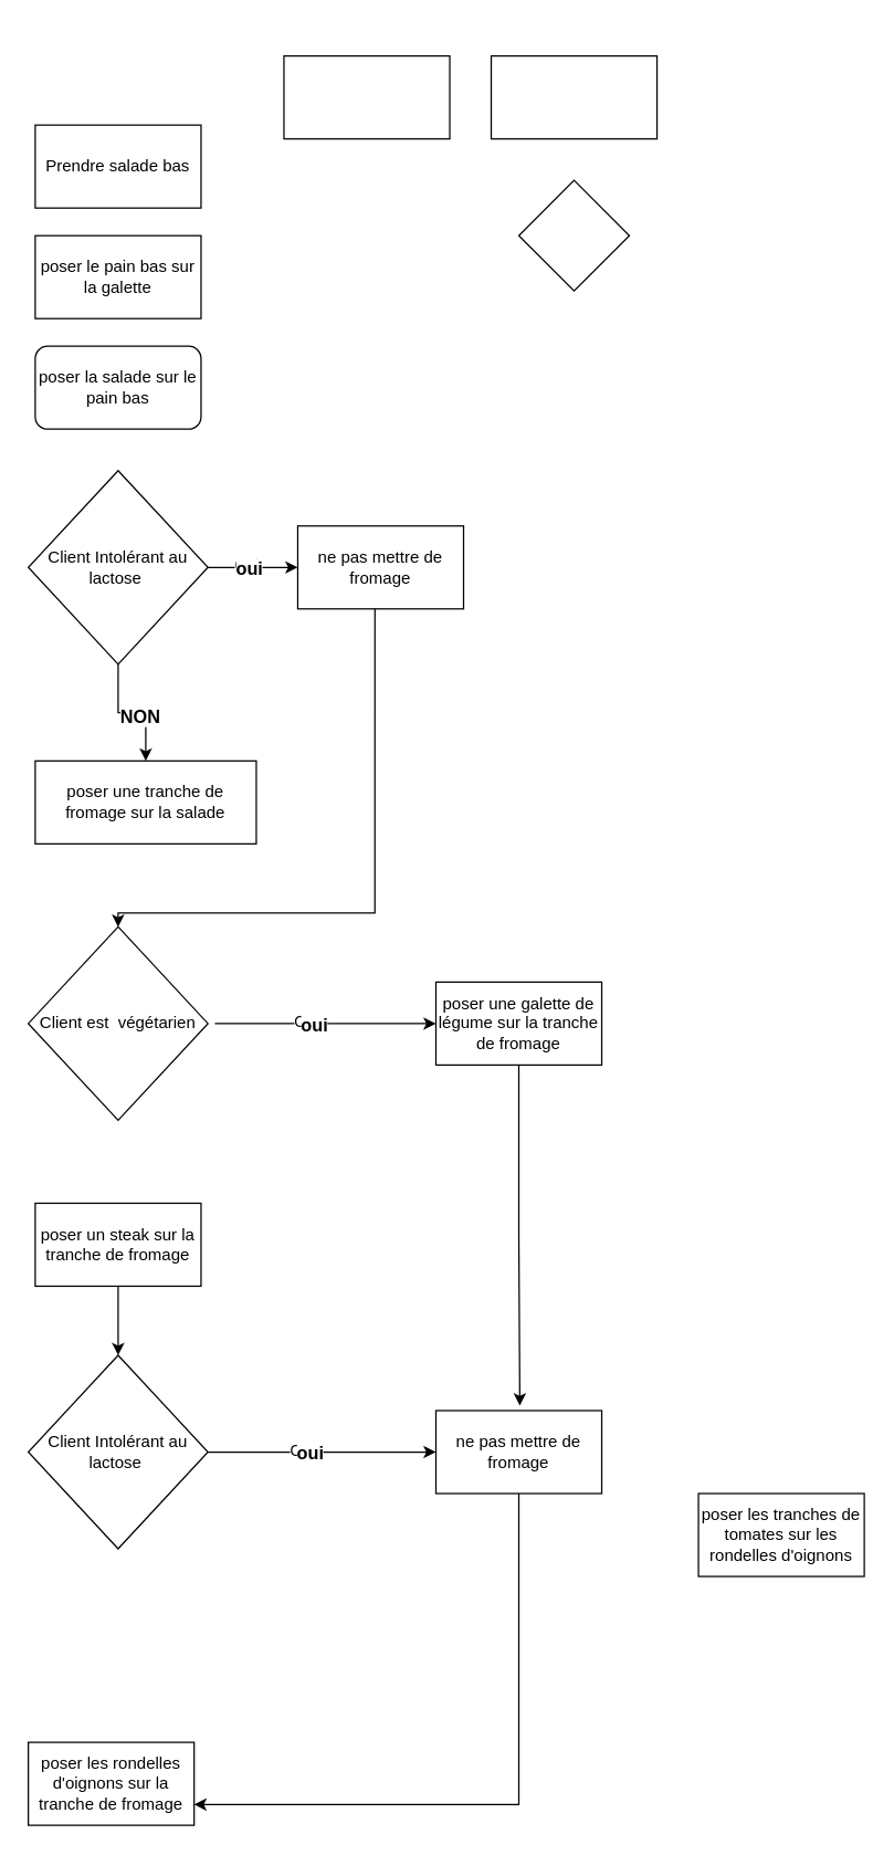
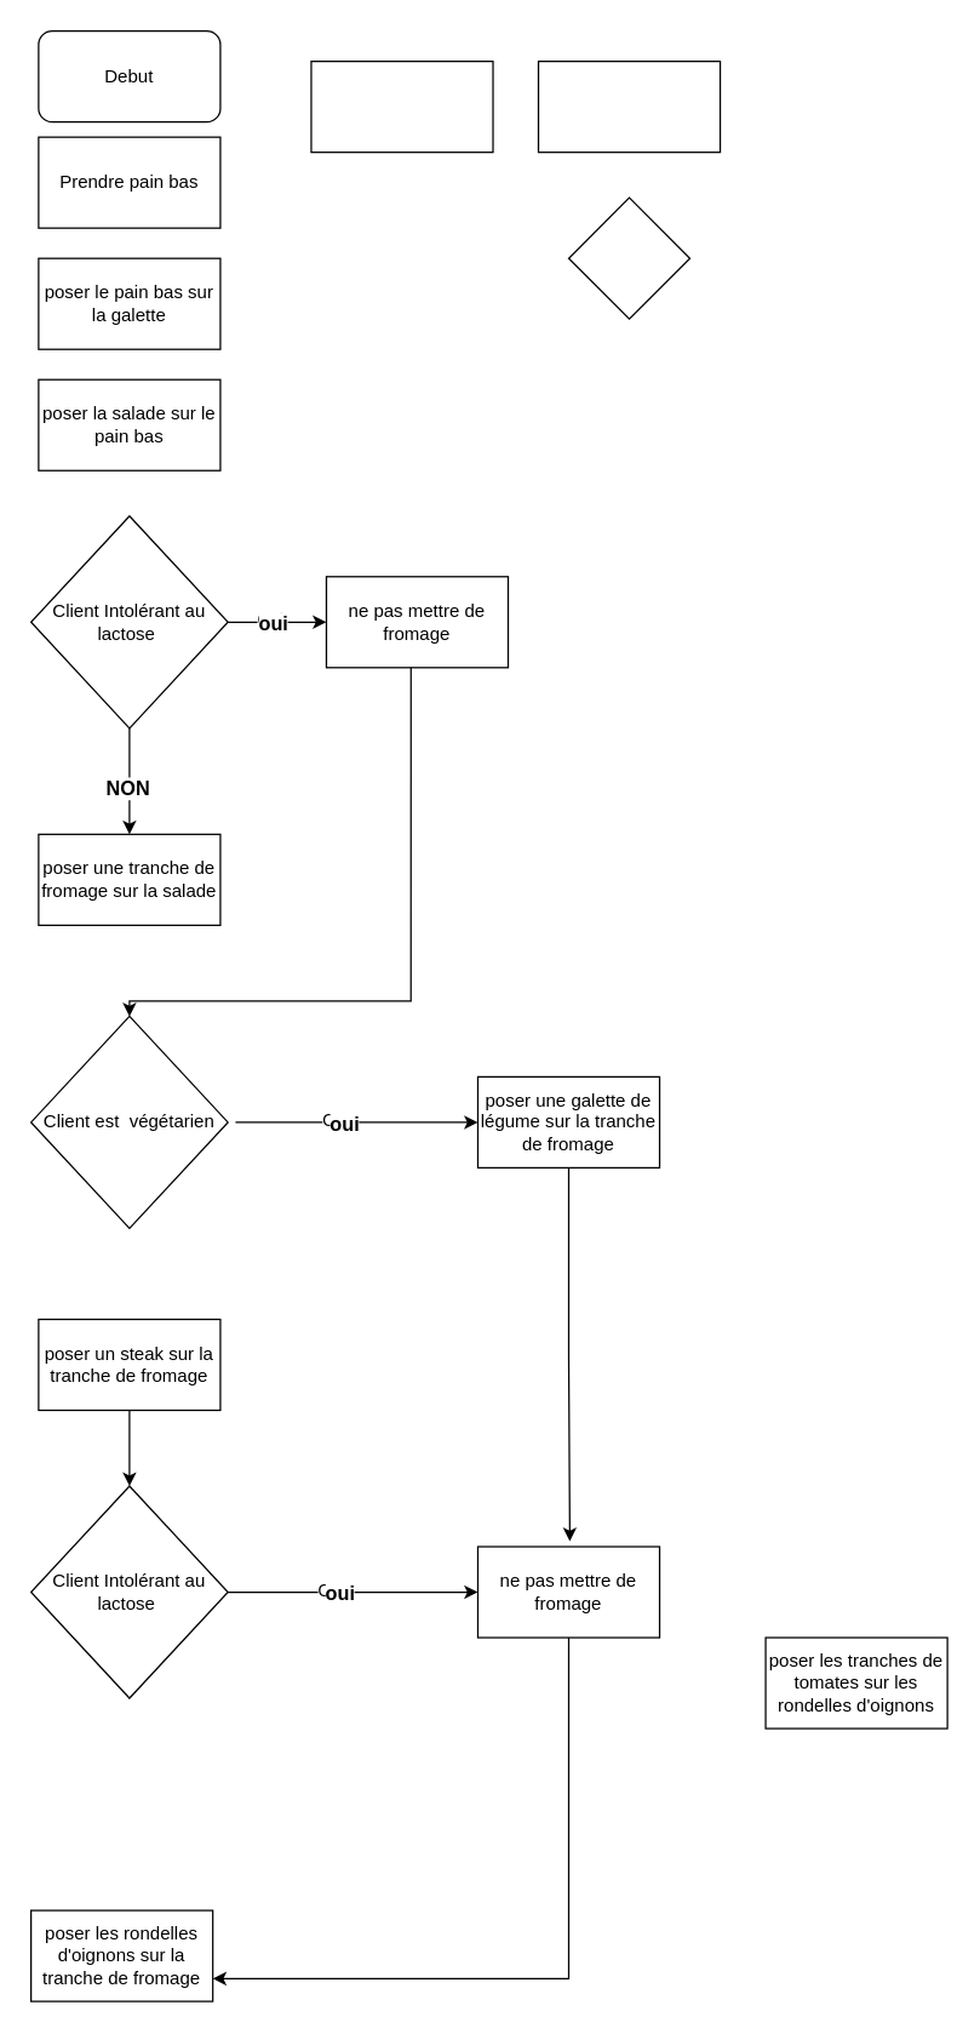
+ <mxCell id="2" value="Debut" style="rounded=1;whiteSpace=wrap;html=1;" vertex="1" parent="1"><mxGeometry x="25" y="20" width="120" height="60" as="geometry" /></mxCell>
- <mxCell id="3" value="Prendre salade bas" style="rounded=0;whiteSpace=wrap;html=1;" vertex="1" parent="1"><mxGeometry x="25" y="90" width="120" height="60" as="geometry" /></mxCell>
+ <mxCell id="3" value="Prendre pain bas" style="rounded=0;whiteSpace=wrap;html=1;" vertex="1" parent="1"><mxGeometry x="25" y="90" width="120" height="60" as="geometry" /></mxCell>
- <mxCell id="6" value="poser la salade sur le pain bas" style="whiteSpace=wrap;html=1;rounded=1;" vertex="1" parent="1"><mxGeometry x="25" y="250" width="120" height="60" as="geometry" /></mxCell>
+ <mxCell id="6" value="poser la salade sur le pain bas" style="rounded=0;whiteSpace=wrap;html=1;" vertex="1" parent="1"><mxGeometry x="25" y="250" width="120" height="60" as="geometry" /></mxCell>
- <mxCell id="7" value="poser une tranche de fromage sur la salade" style="rounded=0;whiteSpace=wrap;html=1;" vertex="1" parent="1"><mxGeometry x="25" y="550" width="160" height="60" as="geometry" /></mxCell>
+ <mxCell id="7" value="poser une tranche de fromage sur la salade" style="rounded=0;whiteSpace=wrap;html=1;" vertex="1" parent="1"><mxGeometry x="25" y="550" width="120" height="60" as="geometry" /></mxCell>
